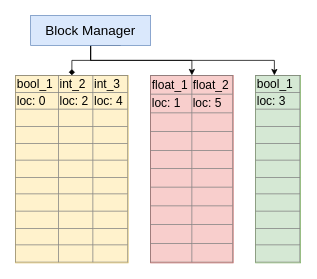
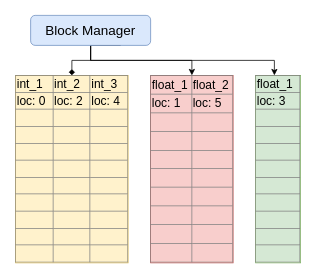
- <mxCell id="8" value="&lt;font style=&quot;font-size: 18px&quot;&gt;Block Manager&lt;/font&gt;" style="rounded=0;whiteSpace=wrap;html=1;fillColor=#dae8fc;strokeColor=#6c8ebf;" parent="1" vertex="1"><mxGeometry x="40" y="20" width="160" height="40" as="geometry" /></mxCell>
+ <mxCell id="8" value="&lt;font style=&quot;font-size: 18px&quot;&gt;Block Manager&lt;/font&gt;" style="whiteSpace=wrap;html=1;fillColor=#dae8fc;strokeColor=#6c8ebf;rounded=1;" parent="1" vertex="1"><mxGeometry x="40" y="20" width="160" height="40" as="geometry" /></mxCell>
- <mxCell id="2" value="&lt;table border=&quot;1&quot; width=&quot;100%&quot; style=&quot;width: 100%; height: 100%; border-collapse: collapse; font-size: 16px;&quot;&gt;&lt;tbody style=&quot;font-size: 16px;&quot;&gt;&lt;tr style=&quot;font-size: 16px;&quot;&gt;&lt;td style=&quot;font-size: 16px;&quot;&gt;&lt;font style=&quot;font-size: 16px;&quot;&gt;bool_1&lt;/font&gt;&lt;/td&gt;&lt;td style=&quot;font-size: 16px;&quot;&gt;&lt;font style=&quot;font-size: 16px;&quot;&gt;int_2&lt;/font&gt;&lt;/td&gt;&lt;td style=&quot;font-size: 16px;&quot;&gt;&lt;font style=&quot;font-size: 16px;&quot;&gt;int_3&lt;/font&gt;&lt;/td&gt;&lt;/tr&gt;&lt;tr style=&quot;font-size: 16px;&quot;&gt;&lt;td style=&quot;font-size: 16px;&quot;&gt;&lt;font style=&quot;font-size: 16px;&quot;&gt;loc: 0&lt;/font&gt;&lt;/td&gt;&lt;td style=&quot;font-size: 16px;&quot;&gt;&lt;font style=&quot;font-size: 16px;&quot;&gt;loc: 2&lt;/font&gt;&lt;/td&gt;&lt;td style=&quot;font-size: 16px;&quot;&gt;&lt;font style=&quot;font-size: 16px;&quot;&gt;loc: 4&lt;/font&gt;&lt;/td&gt;&lt;/tr&gt;&lt;tr style=&quot;font-size: 16px;&quot;&gt;&lt;td style=&quot;font-size: 16px;&quot;&gt;&lt;br style=&quot;font-size: 16px;&quot;&gt;&lt;/td&gt;&lt;td style=&quot;font-size: 16px;&quot;&gt;&lt;br style=&quot;font-size: 16px;&quot;&gt;&lt;/td&gt;&lt;td style=&quot;font-size: 16px;&quot;&gt;&lt;br style=&quot;font-size: 16px;&quot;&gt;&lt;/td&gt;&lt;/tr&gt;&lt;tr style=&quot;font-size: 16px;&quot;&gt;&lt;td style=&quot;font-size: 16px;&quot;&gt;&lt;br style=&quot;font-size: 16px;&quot;&gt;&lt;/td&gt;&lt;td style=&quot;font-size: 16px;&quot;&gt;&lt;br style=&quot;font-size: 16px;&quot;&gt;&lt;/td&gt;&lt;td style=&quot;font-size: 16px;&quot;&gt;&lt;br style=&quot;font-size: 16px;&quot;&gt;&lt;/td&gt;&lt;/tr&gt;&lt;tr style=&quot;font-size: 16px;&quot;&gt;&lt;td style=&quot;font-size: 16px;&quot;&gt;&lt;br style=&quot;font-size: 16px;&quot;&gt;&lt;/td&gt;&lt;td style=&quot;font-size: 16px;&quot;&gt;&lt;br style=&quot;font-size: 16px;&quot;&gt;&lt;/td&gt;&lt;td style=&quot;font-size: 16px;&quot;&gt;&lt;br style=&quot;font-size: 16px;&quot;&gt;&lt;/td&gt;&lt;/tr&gt;&lt;tr style=&quot;font-size: 16px;&quot;&gt;&lt;td style=&quot;font-size: 16px;&quot;&gt;&lt;br style=&quot;font-size: 16px;&quot;&gt;&lt;/td&gt;&lt;td style=&quot;font-size: 16px;&quot;&gt;&lt;br style=&quot;font-size: 16px;&quot;&gt;&lt;/td&gt;&lt;td style=&quot;font-size: 16px;&quot;&gt;&lt;br style=&quot;font-size: 16px;&quot;&gt;&lt;/td&gt;&lt;/tr&gt;&lt;tr style=&quot;font-size: 16px;&quot;&gt;&lt;td align=&quot;center&quot; style=&quot;font-size: 16px;&quot;&gt;&lt;/td&gt;&lt;td align=&quot;center&quot; style=&quot;font-size: 16px;&quot;&gt;&lt;/td&gt;&lt;td align=&quot;center&quot; style=&quot;font-size: 16px;&quot;&gt;&lt;br style=&quot;font-size: 16px;&quot;&gt;&lt;/td&gt;&lt;/tr&gt;&lt;tr style=&quot;font-size: 16px;&quot;&gt;&lt;td style=&quot;font-size: 16px;&quot;&gt;&lt;br style=&quot;font-size: 16px;&quot;&gt;&lt;/td&gt;&lt;td style=&quot;font-size: 16px;&quot;&gt;&lt;br style=&quot;font-size: 16px;&quot;&gt;&lt;/td&gt;&lt;td style=&quot;font-size: 16px;&quot;&gt;&lt;br style=&quot;font-size: 16px;&quot;&gt;&lt;/td&gt;&lt;/tr&gt;&lt;tr style=&quot;font-size: 16px;&quot;&gt;&lt;td style=&quot;font-size: 16px;&quot;&gt;&lt;br style=&quot;font-size: 16px;&quot;&gt;&lt;/td&gt;&lt;td style=&quot;font-size: 16px;&quot;&gt;&lt;br style=&quot;font-size: 16px;&quot;&gt;&lt;/td&gt;&lt;td style=&quot;font-size: 16px;&quot;&gt;&lt;br style=&quot;font-size: 16px;&quot;&gt;&lt;/td&gt;&lt;/tr&gt;&lt;tr style=&quot;font-size: 16px;&quot;&gt;&lt;td style=&quot;font-size: 16px;&quot;&gt;&lt;br style=&quot;font-size: 16px;&quot;&gt;&lt;/td&gt;&lt;td style=&quot;font-size: 16px;&quot;&gt;&lt;br style=&quot;font-size: 16px;&quot;&gt;&lt;/td&gt;&lt;td style=&quot;font-size: 16px;&quot;&gt;&lt;br style=&quot;font-size: 16px;&quot;&gt;&lt;/td&gt;&lt;/tr&gt;&lt;tr style=&quot;font-size: 16px;&quot;&gt;&lt;td style=&quot;font-size: 16px;&quot;&gt;&lt;br style=&quot;font-size: 16px;&quot;&gt;&lt;/td&gt;&lt;td style=&quot;font-size: 16px;&quot;&gt;&lt;br style=&quot;font-size: 16px;&quot;&gt;&lt;/td&gt;&lt;td style=&quot;font-size: 16px;&quot;&gt;&lt;br style=&quot;font-size: 16px;&quot;&gt;&lt;/td&gt;&lt;/tr&gt;&lt;/tbody&gt;&lt;/table&gt;" style="text;html=1;strokeColor=#d6b656;fillColor=#fff2cc;overflow=fill;fontSize=16;" parent="1" vertex="1"><mxGeometry x="20" y="100" width="150" height="250" as="geometry" /></mxCell>
+ <mxCell id="2" value="&lt;table border=&quot;1&quot; width=&quot;100%&quot; style=&quot;width: 100%; height: 100%; border-collapse: collapse; font-size: 16px;&quot;&gt;&lt;tbody style=&quot;font-size: 16px;&quot;&gt;&lt;tr style=&quot;font-size: 16px;&quot;&gt;&lt;td style=&quot;font-size: 16px;&quot;&gt;&lt;font style=&quot;font-size: 16px;&quot;&gt;int_1&lt;/font&gt;&lt;/td&gt;&lt;td style=&quot;font-size: 16px;&quot;&gt;&lt;font style=&quot;font-size: 16px;&quot;&gt;int_2&lt;/font&gt;&lt;/td&gt;&lt;td style=&quot;font-size: 16px;&quot;&gt;&lt;font style=&quot;font-size: 16px;&quot;&gt;int_3&lt;/font&gt;&lt;/td&gt;&lt;/tr&gt;&lt;tr style=&quot;font-size: 16px;&quot;&gt;&lt;td style=&quot;font-size: 16px;&quot;&gt;&lt;font style=&quot;font-size: 16px;&quot;&gt;loc: 0&lt;/font&gt;&lt;/td&gt;&lt;td style=&quot;font-size: 16px;&quot;&gt;&lt;font style=&quot;font-size: 16px;&quot;&gt;loc: 2&lt;/font&gt;&lt;/td&gt;&lt;td style=&quot;font-size: 16px;&quot;&gt;&lt;font style=&quot;font-size: 16px;&quot;&gt;loc: 4&lt;/font&gt;&lt;/td&gt;&lt;/tr&gt;&lt;tr style=&quot;font-size: 16px;&quot;&gt;&lt;td style=&quot;font-size: 16px;&quot;&gt;&lt;br style=&quot;font-size: 16px;&quot;&gt;&lt;/td&gt;&lt;td style=&quot;font-size: 16px;&quot;&gt;&lt;br style=&quot;font-size: 16px;&quot;&gt;&lt;/td&gt;&lt;td style=&quot;font-size: 16px;&quot;&gt;&lt;br style=&quot;font-size: 16px;&quot;&gt;&lt;/td&gt;&lt;/tr&gt;&lt;tr style=&quot;font-size: 16px;&quot;&gt;&lt;td style=&quot;font-size: 16px;&quot;&gt;&lt;br style=&quot;font-size: 16px;&quot;&gt;&lt;/td&gt;&lt;td style=&quot;font-size: 16px;&quot;&gt;&lt;br style=&quot;font-size: 16px;&quot;&gt;&lt;/td&gt;&lt;td style=&quot;font-size: 16px;&quot;&gt;&lt;br style=&quot;font-size: 16px;&quot;&gt;&lt;/td&gt;&lt;/tr&gt;&lt;tr style=&quot;font-size: 16px;&quot;&gt;&lt;td style=&quot;font-size: 16px;&quot;&gt;&lt;br style=&quot;font-size: 16px;&quot;&gt;&lt;/td&gt;&lt;td style=&quot;font-size: 16px;&quot;&gt;&lt;br style=&quot;font-size: 16px;&quot;&gt;&lt;/td&gt;&lt;td style=&quot;font-size: 16px;&quot;&gt;&lt;br style=&quot;font-size: 16px;&quot;&gt;&lt;/td&gt;&lt;/tr&gt;&lt;tr style=&quot;font-size: 16px;&quot;&gt;&lt;td style=&quot;font-size: 16px;&quot;&gt;&lt;br style=&quot;font-size: 16px;&quot;&gt;&lt;/td&gt;&lt;td style=&quot;font-size: 16px;&quot;&gt;&lt;br style=&quot;font-size: 16px;&quot;&gt;&lt;/td&gt;&lt;td style=&quot;font-size: 16px;&quot;&gt;&lt;br style=&quot;font-size: 16px;&quot;&gt;&lt;/td&gt;&lt;/tr&gt;&lt;tr style=&quot;font-size: 16px;&quot;&gt;&lt;td align=&quot;center&quot; style=&quot;font-size: 16px;&quot;&gt;&lt;/td&gt;&lt;td align=&quot;center&quot; style=&quot;font-size: 16px;&quot;&gt;&lt;/td&gt;&lt;td align=&quot;center&quot; style=&quot;font-size: 16px;&quot;&gt;&lt;br style=&quot;font-size: 16px;&quot;&gt;&lt;/td&gt;&lt;/tr&gt;&lt;tr style=&quot;font-size: 16px;&quot;&gt;&lt;td style=&quot;font-size: 16px;&quot;&gt;&lt;br style=&quot;font-size: 16px;&quot;&gt;&lt;/td&gt;&lt;td style=&quot;font-size: 16px;&quot;&gt;&lt;br style=&quot;font-size: 16px;&quot;&gt;&lt;/td&gt;&lt;td style=&quot;font-size: 16px;&quot;&gt;&lt;br style=&quot;font-size: 16px;&quot;&gt;&lt;/td&gt;&lt;/tr&gt;&lt;tr style=&quot;font-size: 16px;&quot;&gt;&lt;td style=&quot;font-size: 16px;&quot;&gt;&lt;br style=&quot;font-size: 16px;&quot;&gt;&lt;/td&gt;&lt;td style=&quot;font-size: 16px;&quot;&gt;&lt;br style=&quot;font-size: 16px;&quot;&gt;&lt;/td&gt;&lt;td style=&quot;font-size: 16px;&quot;&gt;&lt;br style=&quot;font-size: 16px;&quot;&gt;&lt;/td&gt;&lt;/tr&gt;&lt;tr style=&quot;font-size: 16px;&quot;&gt;&lt;td style=&quot;font-size: 16px;&quot;&gt;&lt;br style=&quot;font-size: 16px;&quot;&gt;&lt;/td&gt;&lt;td style=&quot;font-size: 16px;&quot;&gt;&lt;br style=&quot;font-size: 16px;&quot;&gt;&lt;/td&gt;&lt;td style=&quot;font-size: 16px;&quot;&gt;&lt;br style=&quot;font-size: 16px;&quot;&gt;&lt;/td&gt;&lt;/tr&gt;&lt;tr style=&quot;font-size: 16px;&quot;&gt;&lt;td style=&quot;font-size: 16px;&quot;&gt;&lt;br style=&quot;font-size: 16px;&quot;&gt;&lt;/td&gt;&lt;td style=&quot;font-size: 16px;&quot;&gt;&lt;br style=&quot;font-size: 16px;&quot;&gt;&lt;/td&gt;&lt;td style=&quot;font-size: 16px;&quot;&gt;&lt;br style=&quot;font-size: 16px;&quot;&gt;&lt;/td&gt;&lt;/tr&gt;&lt;/tbody&gt;&lt;/table&gt;" style="text;html=1;strokeColor=#d6b656;fillColor=#fff2cc;overflow=fill;fontSize=16;" parent="1" vertex="1"><mxGeometry x="20" y="100" width="150" height="250" as="geometry" /></mxCell>
- <mxCell id="4" value="&lt;table border=&quot;1&quot; width=&quot;100%&quot; style=&quot;width: 100%; height: 100%; border-collapse: collapse; font-size: 16px;&quot;&gt;&lt;tbody style=&quot;font-size: 16px;&quot;&gt;&lt;tr style=&quot;font-size: 16px;&quot;&gt;&lt;td style=&quot;font-size: 16px;&quot;&gt;bool_1&lt;/td&gt;&lt;/tr&gt;&lt;tr style=&quot;font-size: 16px;&quot;&gt;&lt;td style=&quot;font-size: 16px;&quot;&gt;loc: 3&lt;/td&gt;&lt;/tr&gt;&lt;tr style=&quot;font-size: 16px;&quot;&gt;&lt;td style=&quot;font-size: 16px;&quot;&gt;&lt;br style=&quot;font-size: 16px;&quot;&gt;&lt;/td&gt;&lt;/tr&gt;&lt;tr style=&quot;font-size: 16px;&quot;&gt;&lt;td style=&quot;font-size: 16px;&quot;&gt;&lt;br style=&quot;font-size: 16px;&quot;&gt;&lt;/td&gt;&lt;/tr&gt;&lt;tr style=&quot;font-size: 16px;&quot;&gt;&lt;td style=&quot;font-size: 16px;&quot;&gt;&lt;br style=&quot;font-size: 16px;&quot;&gt;&lt;/td&gt;&lt;/tr&gt;&lt;tr style=&quot;font-size: 16px;&quot;&gt;&lt;td style=&quot;font-size: 16px;&quot;&gt;&lt;br style=&quot;font-size: 16px;&quot;&gt;&lt;/td&gt;&lt;/tr&gt;&lt;tr style=&quot;font-size: 16px;&quot;&gt;&lt;td style=&quot;font-size: 16px;&quot;&gt;&lt;br style=&quot;font-size: 16px;&quot;&gt;&lt;/td&gt;&lt;/tr&gt;&lt;tr style=&quot;font-size: 16px;&quot;&gt;&lt;td style=&quot;font-size: 16px;&quot;&gt;&lt;br style=&quot;font-size: 16px;&quot;&gt;&lt;/td&gt;&lt;/tr&gt;&lt;tr style=&quot;font-size: 16px;&quot;&gt;&lt;td style=&quot;font-size: 16px;&quot;&gt;&lt;br style=&quot;font-size: 16px;&quot;&gt;&lt;/td&gt;&lt;/tr&gt;&lt;tr style=&quot;font-size: 16px;&quot;&gt;&lt;td style=&quot;font-size: 16px;&quot;&gt;&lt;br style=&quot;font-size: 16px;&quot;&gt;&lt;/td&gt;&lt;/tr&gt;&lt;tr style=&quot;font-size: 16px;&quot;&gt;&lt;td style=&quot;font-size: 16px;&quot;&gt;&lt;br style=&quot;font-size: 16px;&quot;&gt;&lt;/td&gt;&lt;/tr&gt;&lt;/tbody&gt;&lt;/table&gt;" style="text;html=1;strokeColor=#82b366;fillColor=#d5e8d4;overflow=fill;fontSize=16;" parent="1" vertex="1"><mxGeometry x="340" y="100" width="60" height="250" as="geometry" /></mxCell>
+ <mxCell id="4" value="&lt;table border=&quot;1&quot; width=&quot;100%&quot; style=&quot;width: 100%; height: 100%; border-collapse: collapse; font-size: 16px;&quot;&gt;&lt;tbody style=&quot;font-size: 16px;&quot;&gt;&lt;tr style=&quot;font-size: 16px;&quot;&gt;&lt;td style=&quot;font-size: 16px;&quot;&gt;float_1&lt;/td&gt;&lt;/tr&gt;&lt;tr style=&quot;font-size: 16px;&quot;&gt;&lt;td style=&quot;font-size: 16px;&quot;&gt;loc: 3&lt;/td&gt;&lt;/tr&gt;&lt;tr style=&quot;font-size: 16px;&quot;&gt;&lt;td style=&quot;font-size: 16px;&quot;&gt;&lt;br style=&quot;font-size: 16px;&quot;&gt;&lt;/td&gt;&lt;/tr&gt;&lt;tr style=&quot;font-size: 16px;&quot;&gt;&lt;td style=&quot;font-size: 16px;&quot;&gt;&lt;br style=&quot;font-size: 16px;&quot;&gt;&lt;/td&gt;&lt;/tr&gt;&lt;tr style=&quot;font-size: 16px;&quot;&gt;&lt;td style=&quot;font-size: 16px;&quot;&gt;&lt;br style=&quot;font-size: 16px;&quot;&gt;&lt;/td&gt;&lt;/tr&gt;&lt;tr style=&quot;font-size: 16px;&quot;&gt;&lt;td style=&quot;font-size: 16px;&quot;&gt;&lt;br style=&quot;font-size: 16px;&quot;&gt;&lt;/td&gt;&lt;/tr&gt;&lt;tr style=&quot;font-size: 16px;&quot;&gt;&lt;td style=&quot;font-size: 16px;&quot;&gt;&lt;br style=&quot;font-size: 16px;&quot;&gt;&lt;/td&gt;&lt;/tr&gt;&lt;tr style=&quot;font-size: 16px;&quot;&gt;&lt;td style=&quot;font-size: 16px;&quot;&gt;&lt;br style=&quot;font-size: 16px;&quot;&gt;&lt;/td&gt;&lt;/tr&gt;&lt;tr style=&quot;font-size: 16px;&quot;&gt;&lt;td style=&quot;font-size: 16px;&quot;&gt;&lt;br style=&quot;font-size: 16px;&quot;&gt;&lt;/td&gt;&lt;/tr&gt;&lt;tr style=&quot;font-size: 16px;&quot;&gt;&lt;td style=&quot;font-size: 16px;&quot;&gt;&lt;br style=&quot;font-size: 16px;&quot;&gt;&lt;/td&gt;&lt;/tr&gt;&lt;tr style=&quot;font-size: 16px;&quot;&gt;&lt;td style=&quot;font-size: 16px;&quot;&gt;&lt;br style=&quot;font-size: 16px;&quot;&gt;&lt;/td&gt;&lt;/tr&gt;&lt;/tbody&gt;&lt;/table&gt;" style="text;html=1;strokeColor=#82b366;fillColor=#d5e8d4;overflow=fill;fontSize=16;" parent="1" vertex="1"><mxGeometry x="340" y="100" width="60" height="250" as="geometry" /></mxCell>
